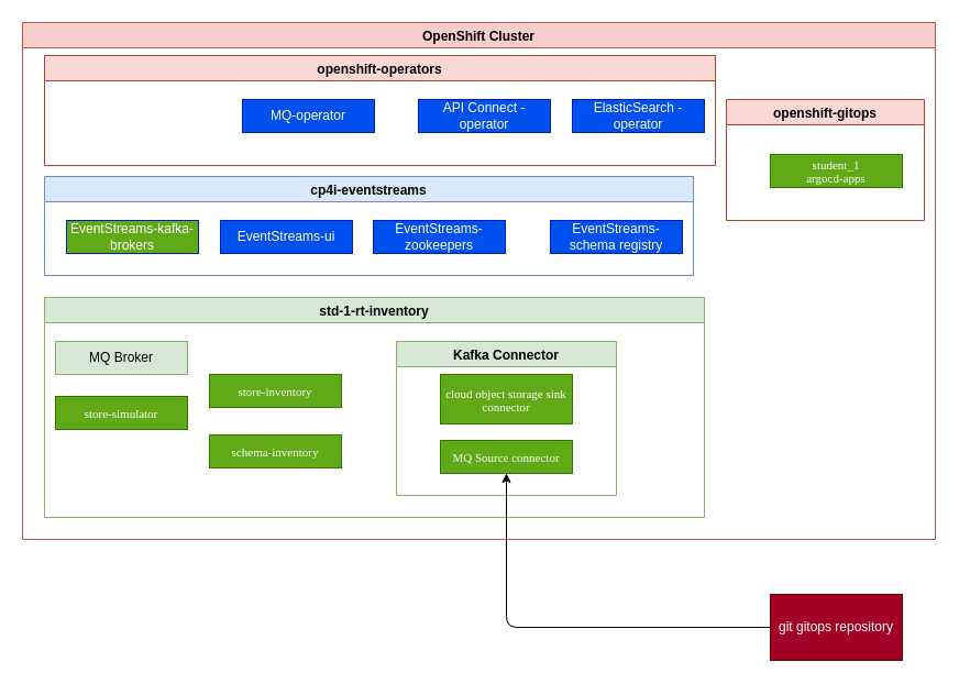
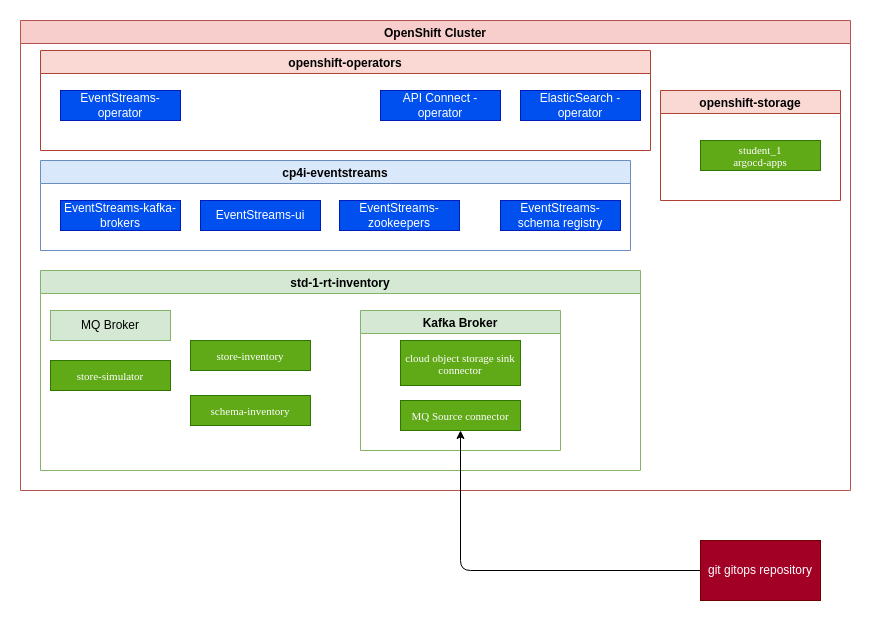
- <mxCell id="21" value="openshift-gitops" style="swimlane;fillColor=#fad9d5;strokeColor=#ae4132;" parent="1" vertex="1"><mxGeometry x="660" y="90" width="180" height="110" as="geometry" /></mxCell>
+ <mxCell id="21" value="openshift-storage" style="swimlane;fillColor=#fad9d5;strokeColor=#ae4132;" parent="1" vertex="1"><mxGeometry x="660" y="90" width="180" height="110" as="geometry" /></mxCell>
+ <mxCell id="4" value="EventStreams-operator" style="rounded=0;whiteSpace=wrap;html=1;fillColor=#0050ef;fontColor=#ffffff;strokeColor=#001DBC;" parent="3" vertex="1"><mxGeometry x="20" y="40" width="120" height="30" as="geometry" /></mxCell>
- <mxCell id="5" value="MQ-operator" style="rounded=0;whiteSpace=wrap;html=1;fillColor=#0050ef;fontColor=#ffffff;strokeColor=#001DBC;" parent="3" vertex="1"><mxGeometry x="180" y="40" width="120" height="30" as="geometry" /></mxCell>
- <mxCell id="17" value="EventStreams-kafka-brokers" style="rounded=0;whiteSpace=wrap;html=1;fillColor=#60a917;fontColor=#ffffff;strokeColor=#001DBC;" parent="16" vertex="1"><mxGeometry x="20" y="40" width="120" height="30" as="geometry" /></mxCell>
+ <mxCell id="17" value="EventStreams-kafka-brokers" style="rounded=0;whiteSpace=wrap;html=1;fillColor=#0050ef;fontColor=#ffffff;strokeColor=#001DBC;" parent="16" vertex="1"><mxGeometry x="20" y="40" width="120" height="30" as="geometry" /></mxCell>
- <mxCell id="12" value="Kafka Connector" style="swimlane;fillColor=#d5e8d4;strokeColor=#82b366;" parent="8" vertex="1"><mxGeometry x="320" y="40" width="200" height="140" as="geometry" /></mxCell>
+ <mxCell id="12" value="Kafka Broker" style="swimlane;fillColor=#d5e8d4;strokeColor=#82b366;" parent="8" vertex="1"><mxGeometry x="320" y="40" width="200" height="140" as="geometry" /></mxCell>
